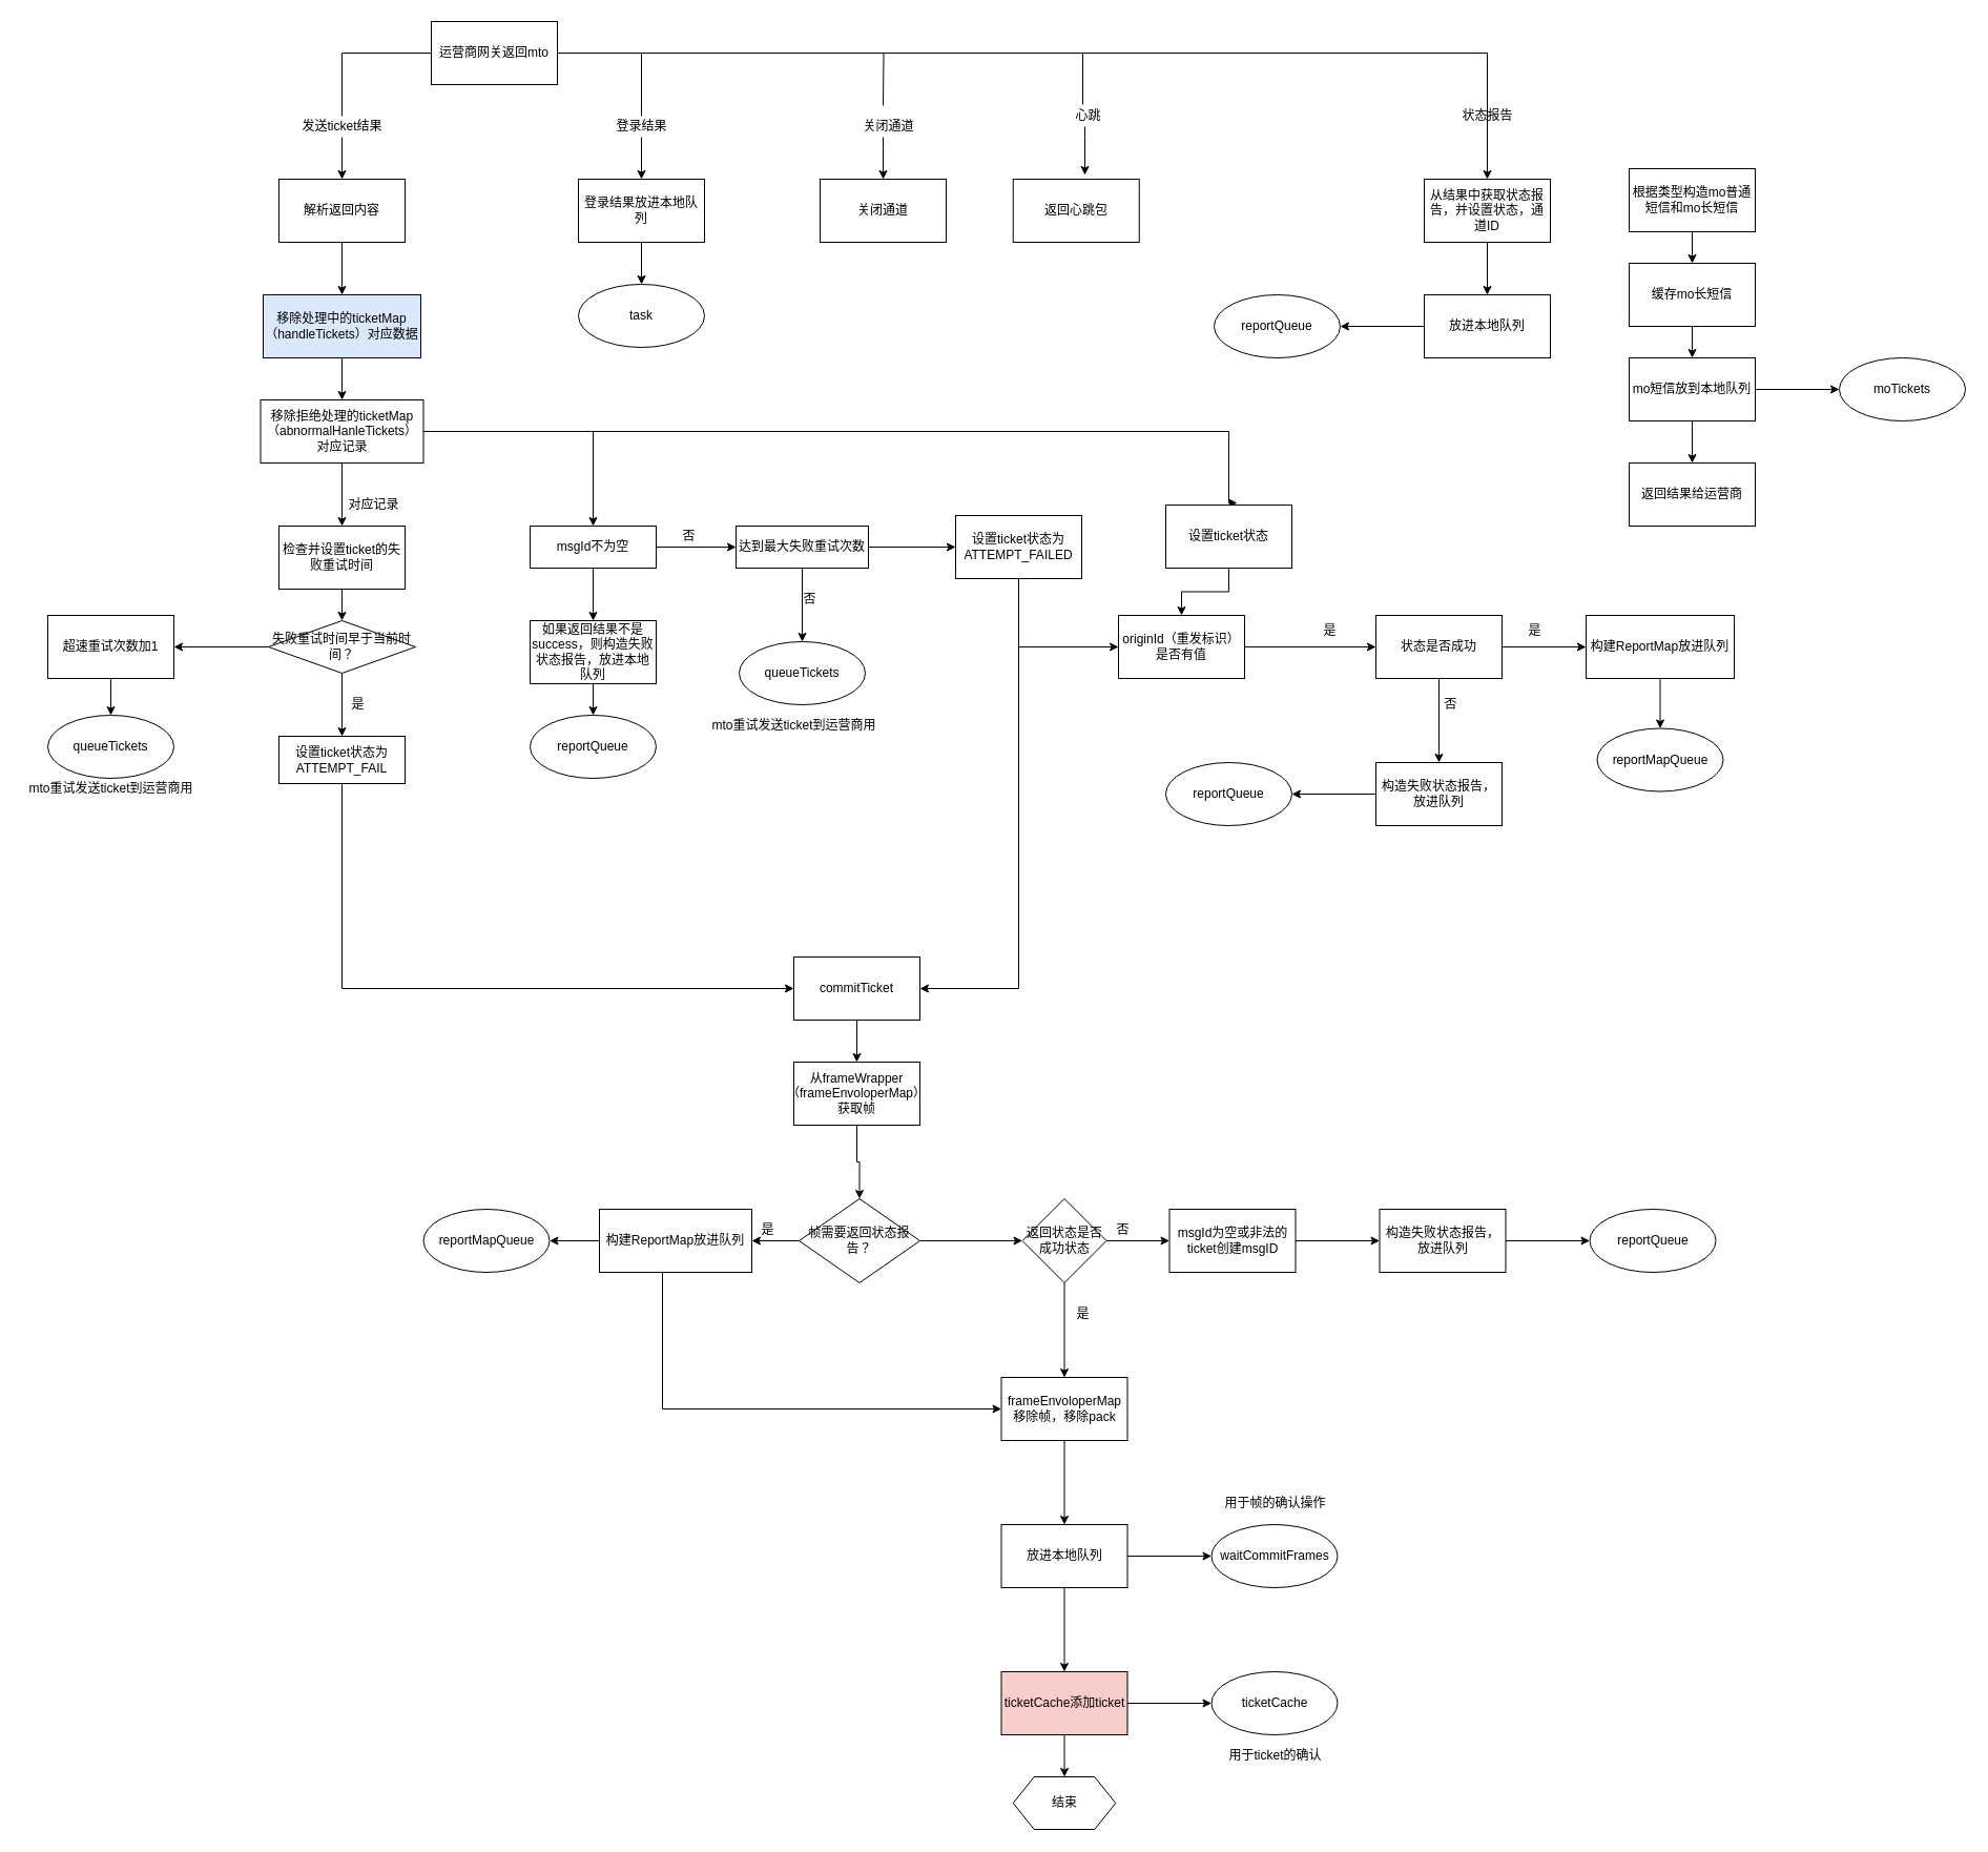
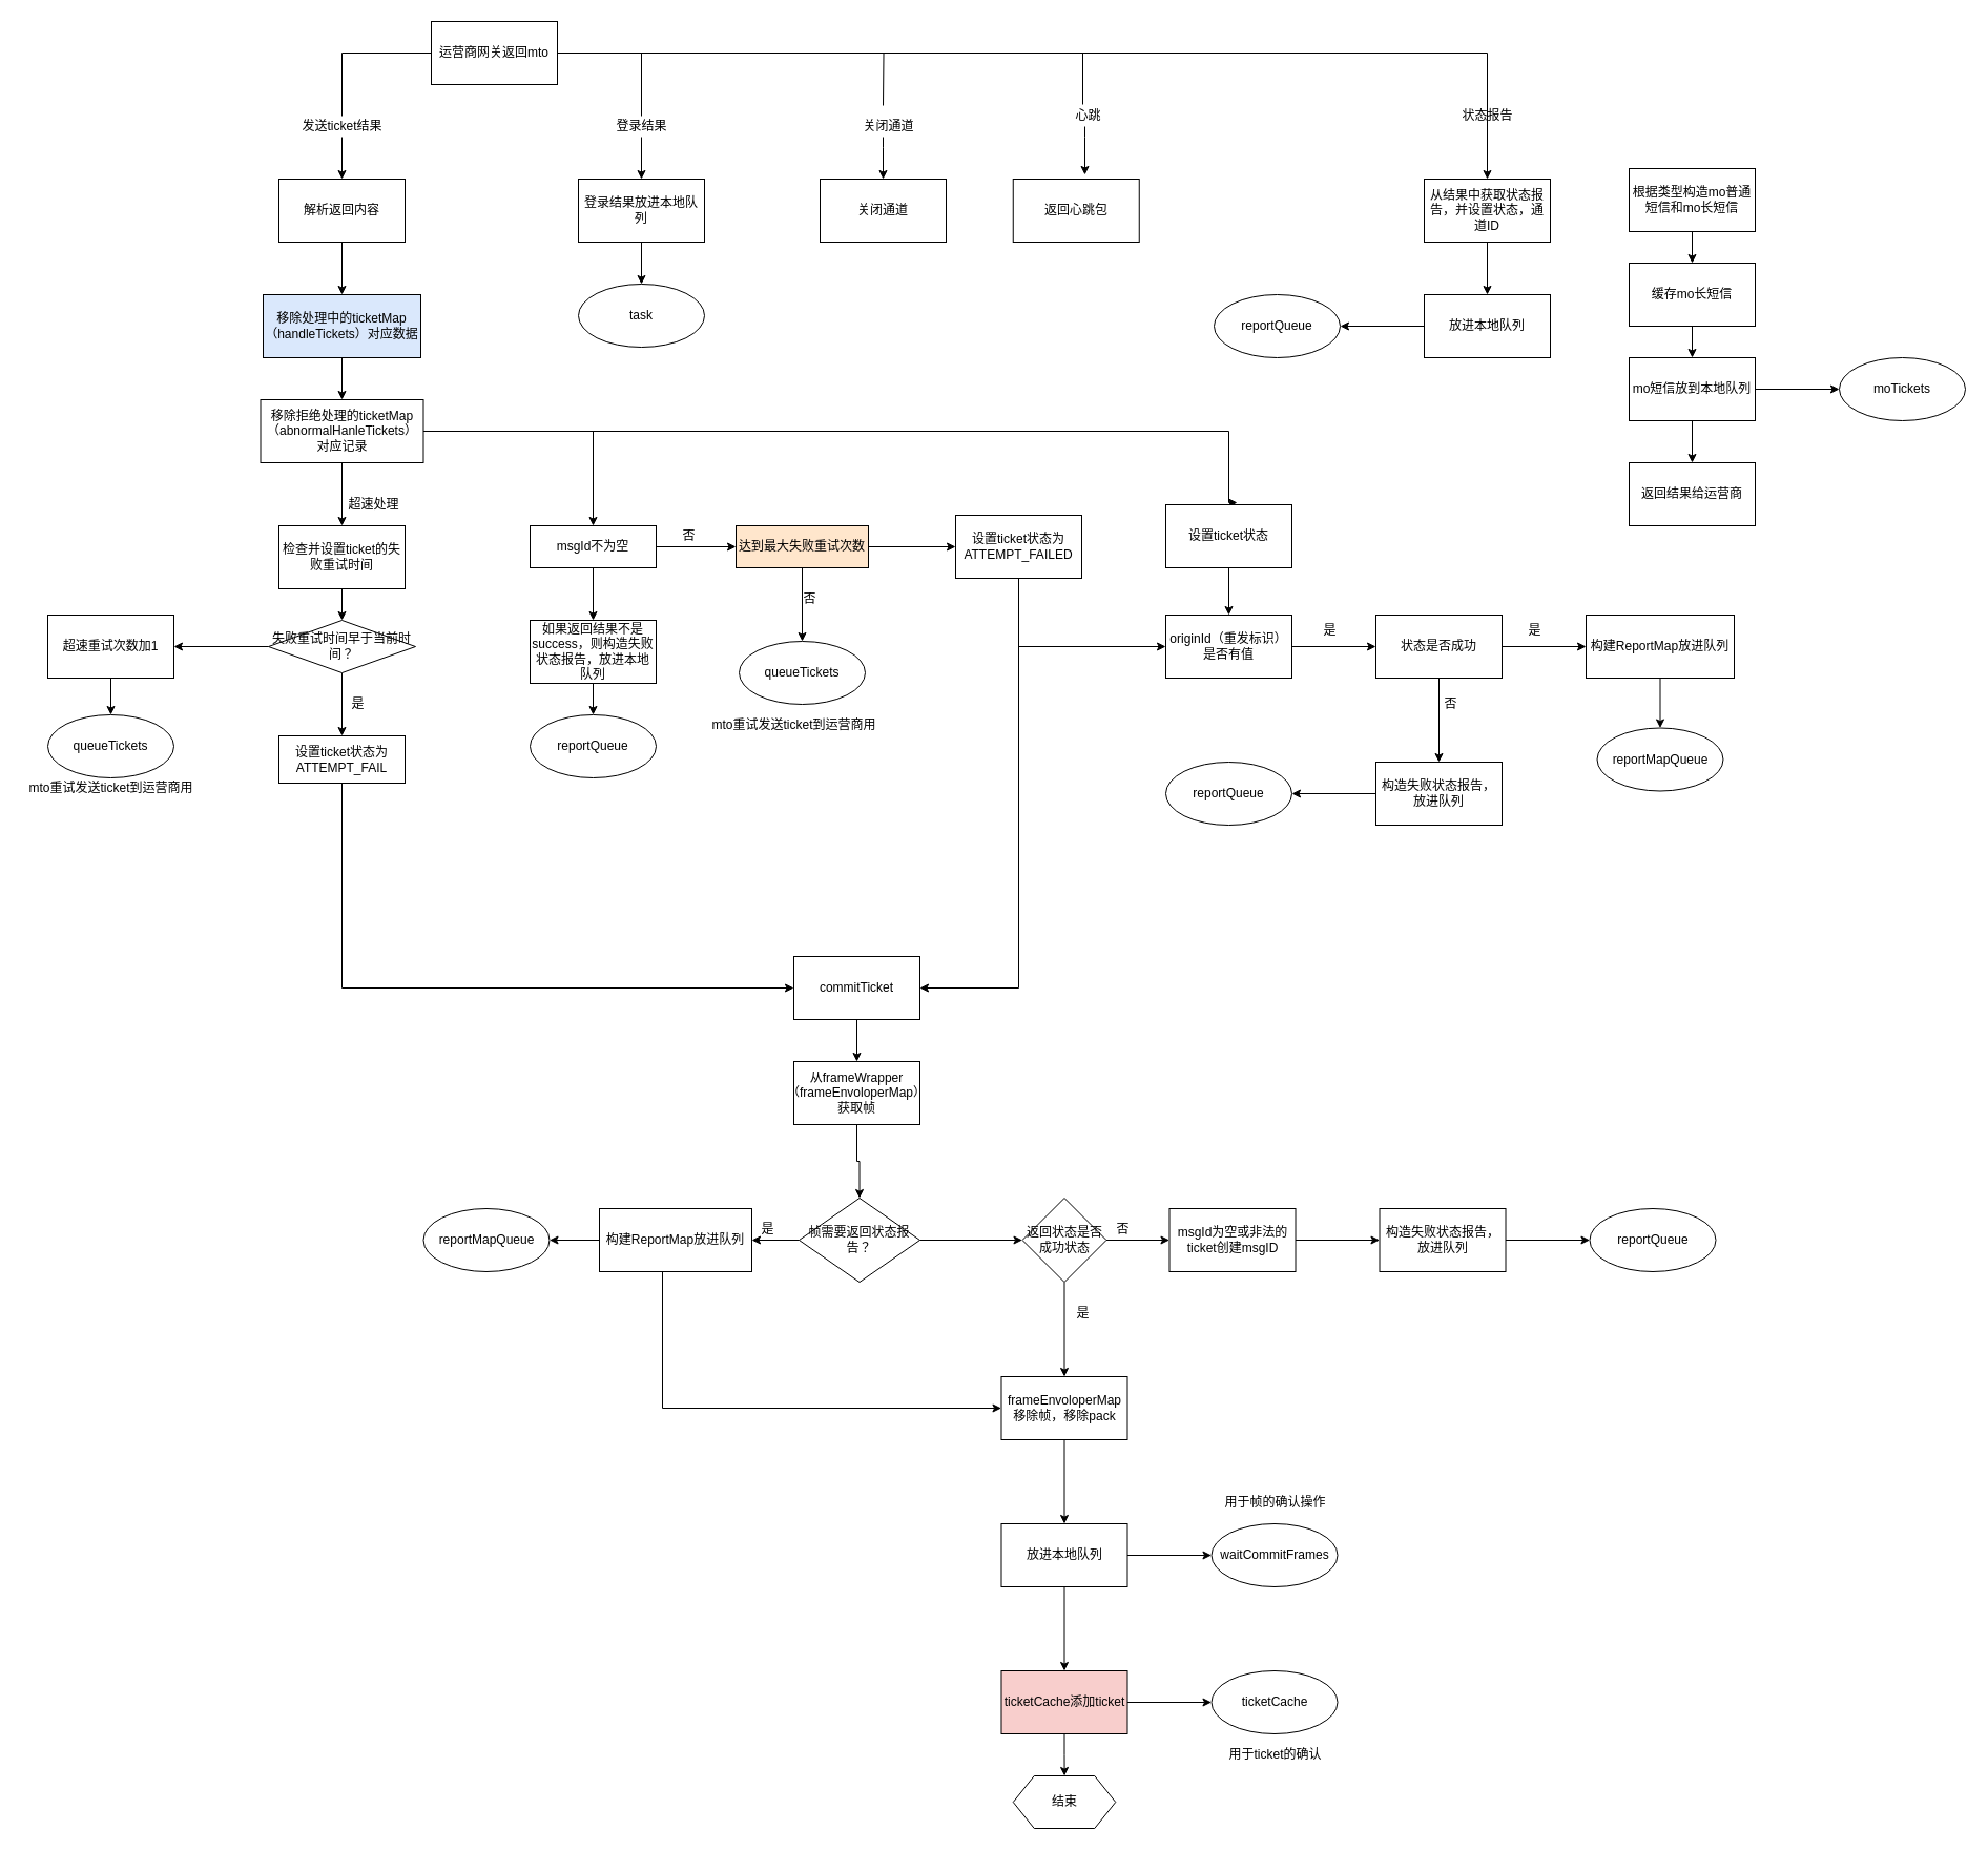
- <mxCell id="18" value="对应记录" style="text;html=1;align=center;verticalAlign=middle;resizable=0;points=[];autosize=1;strokeColor=none;fillColor=none;" vertex="1" parent="1"><mxGeometry x="325" y="470" width="60" height="20" as="geometry" /></mxCell>
+ <mxCell id="18" value="超速处理" style="text;html=1;align=center;verticalAlign=middle;resizable=0;points=[];autosize=1;strokeColor=none;fillColor=none;" vertex="1" parent="1"><mxGeometry x="325" y="470" width="60" height="20" as="geometry" /></mxCell>
- <mxCell id="34" value="达到最大失败重试次数" style="whiteSpace=wrap;html=1;" vertex="1" parent="1"><mxGeometry x="700" y="500" width="126" height="40" as="geometry" /></mxCell>
+ <mxCell id="34" value="达到最大失败重试次数" style="whiteSpace=wrap;html=1;fillColor=#ffe6cc;" vertex="1" parent="1"><mxGeometry x="700" y="500" width="126" height="40" as="geometry" /></mxCell>
- <mxCell id="46" value="originId（重发标识）是否有值" style="whiteSpace=wrap;html=1;" vertex="1" parent="1"><mxGeometry x="1064" y="585" width="120" height="60" as="geometry" /></mxCell>
+ <mxCell id="46" value="originId（重发标识）是否有值" style="whiteSpace=wrap;html=1;" vertex="1" parent="1"><mxGeometry x="1109" y="585" width="120" height="60" as="geometry" /></mxCell>
